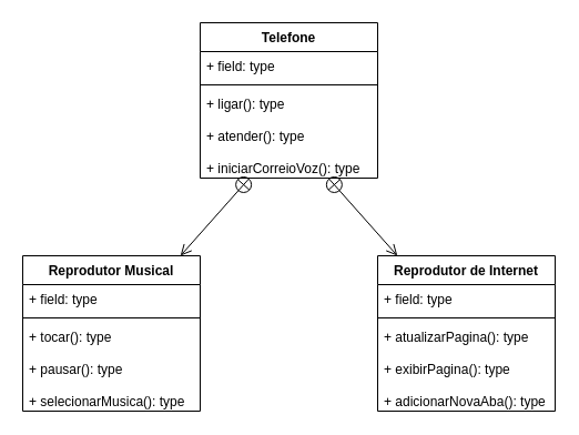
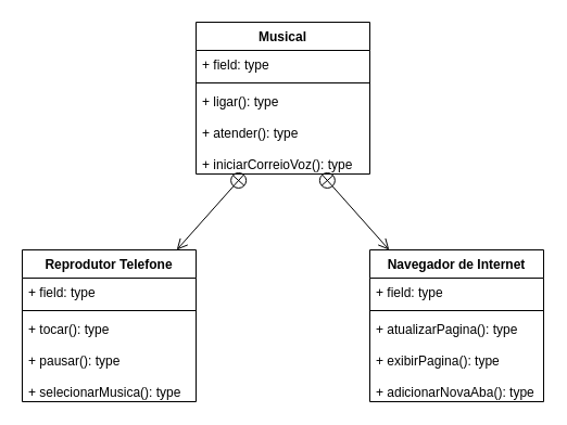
- <mxCell id="2" value="Telefone" style="swimlane;fontStyle=1;align=center;verticalAlign=top;childLayout=stackLayout;horizontal=1;startSize=26;horizontalStack=0;resizeParent=1;resizeParentMax=0;resizeLast=0;collapsible=1;marginBottom=0;whiteSpace=wrap;html=1;" vertex="1" parent="1"><mxGeometry x="180" y="20" width="160" height="140" as="geometry" /></mxCell>
+ <mxCell id="2" value="Musical" style="swimlane;fontStyle=1;align=center;verticalAlign=top;childLayout=stackLayout;horizontal=1;startSize=26;horizontalStack=0;resizeParent=1;resizeParentMax=0;resizeLast=0;collapsible=1;marginBottom=0;whiteSpace=wrap;html=1;" vertex="1" parent="1"><mxGeometry x="180" y="20" width="160" height="140" as="geometry" /></mxCell>
- <mxCell id="6" value="Reprodutor Musical" style="swimlane;fontStyle=1;align=center;verticalAlign=top;childLayout=stackLayout;horizontal=1;startSize=26;horizontalStack=0;resizeParent=1;resizeParentMax=0;resizeLast=0;collapsible=1;marginBottom=0;whiteSpace=wrap;html=1;" vertex="1" parent="1"><mxGeometry x="20" y="230" width="160" height="140" as="geometry" /></mxCell>
+ <mxCell id="6" value="Reprodutor Telefone" style="swimlane;fontStyle=1;align=center;verticalAlign=top;childLayout=stackLayout;horizontal=1;startSize=26;horizontalStack=0;resizeParent=1;resizeParentMax=0;resizeLast=0;collapsible=1;marginBottom=0;whiteSpace=wrap;html=1;" vertex="1" parent="1"><mxGeometry x="20" y="230" width="160" height="140" as="geometry" /></mxCell>
- <mxCell id="10" value="Reprodutor de Internet" style="swimlane;fontStyle=1;align=center;verticalAlign=top;childLayout=stackLayout;horizontal=1;startSize=26;horizontalStack=0;resizeParent=1;resizeParentMax=0;resizeLast=0;collapsible=1;marginBottom=0;whiteSpace=wrap;html=1;" vertex="1" parent="1"><mxGeometry x="340" y="230" width="160" height="140" as="geometry" /></mxCell>
+ <mxCell id="10" value="Navegador de Internet" style="swimlane;fontStyle=1;align=center;verticalAlign=top;childLayout=stackLayout;horizontal=1;startSize=26;horizontalStack=0;resizeParent=1;resizeParentMax=0;resizeLast=0;collapsible=1;marginBottom=0;whiteSpace=wrap;html=1;" vertex="1" parent="1"><mxGeometry x="340" y="230" width="160" height="140" as="geometry" /></mxCell>
